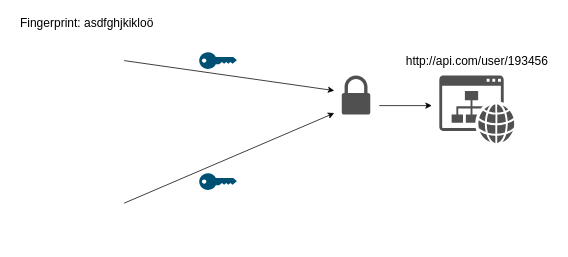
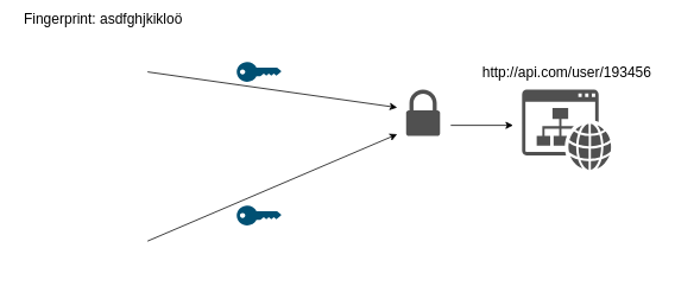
- <mxCell id="3" value="&lt;font style=&quot;font-size: 16px&quot;&gt;Fingerprint: asdfghjkikloö&lt;/font&gt;" style="text;html=1;align=center;verticalAlign=middle;resizable=0;points=[];autosize=1;strokeColor=none;fillColor=none;" vertex="1" parent="1"><mxGeometry x="20" y="20" width="190" height="20" as="geometry" /></mxCell>
+ <mxCell id="3" value="&lt;font style=&quot;font-size: 16px&quot;&gt;Fingerprint: asdfghjkikloö&lt;/font&gt;" style="text;html=1;align=center;verticalAlign=middle;resizable=0;points=[];autosize=1;strokeColor=none;fillColor=none;" vertex="1" parent="1"><mxGeometry x="20" y="10" width="190" height="20" as="geometry" /></mxCell>
